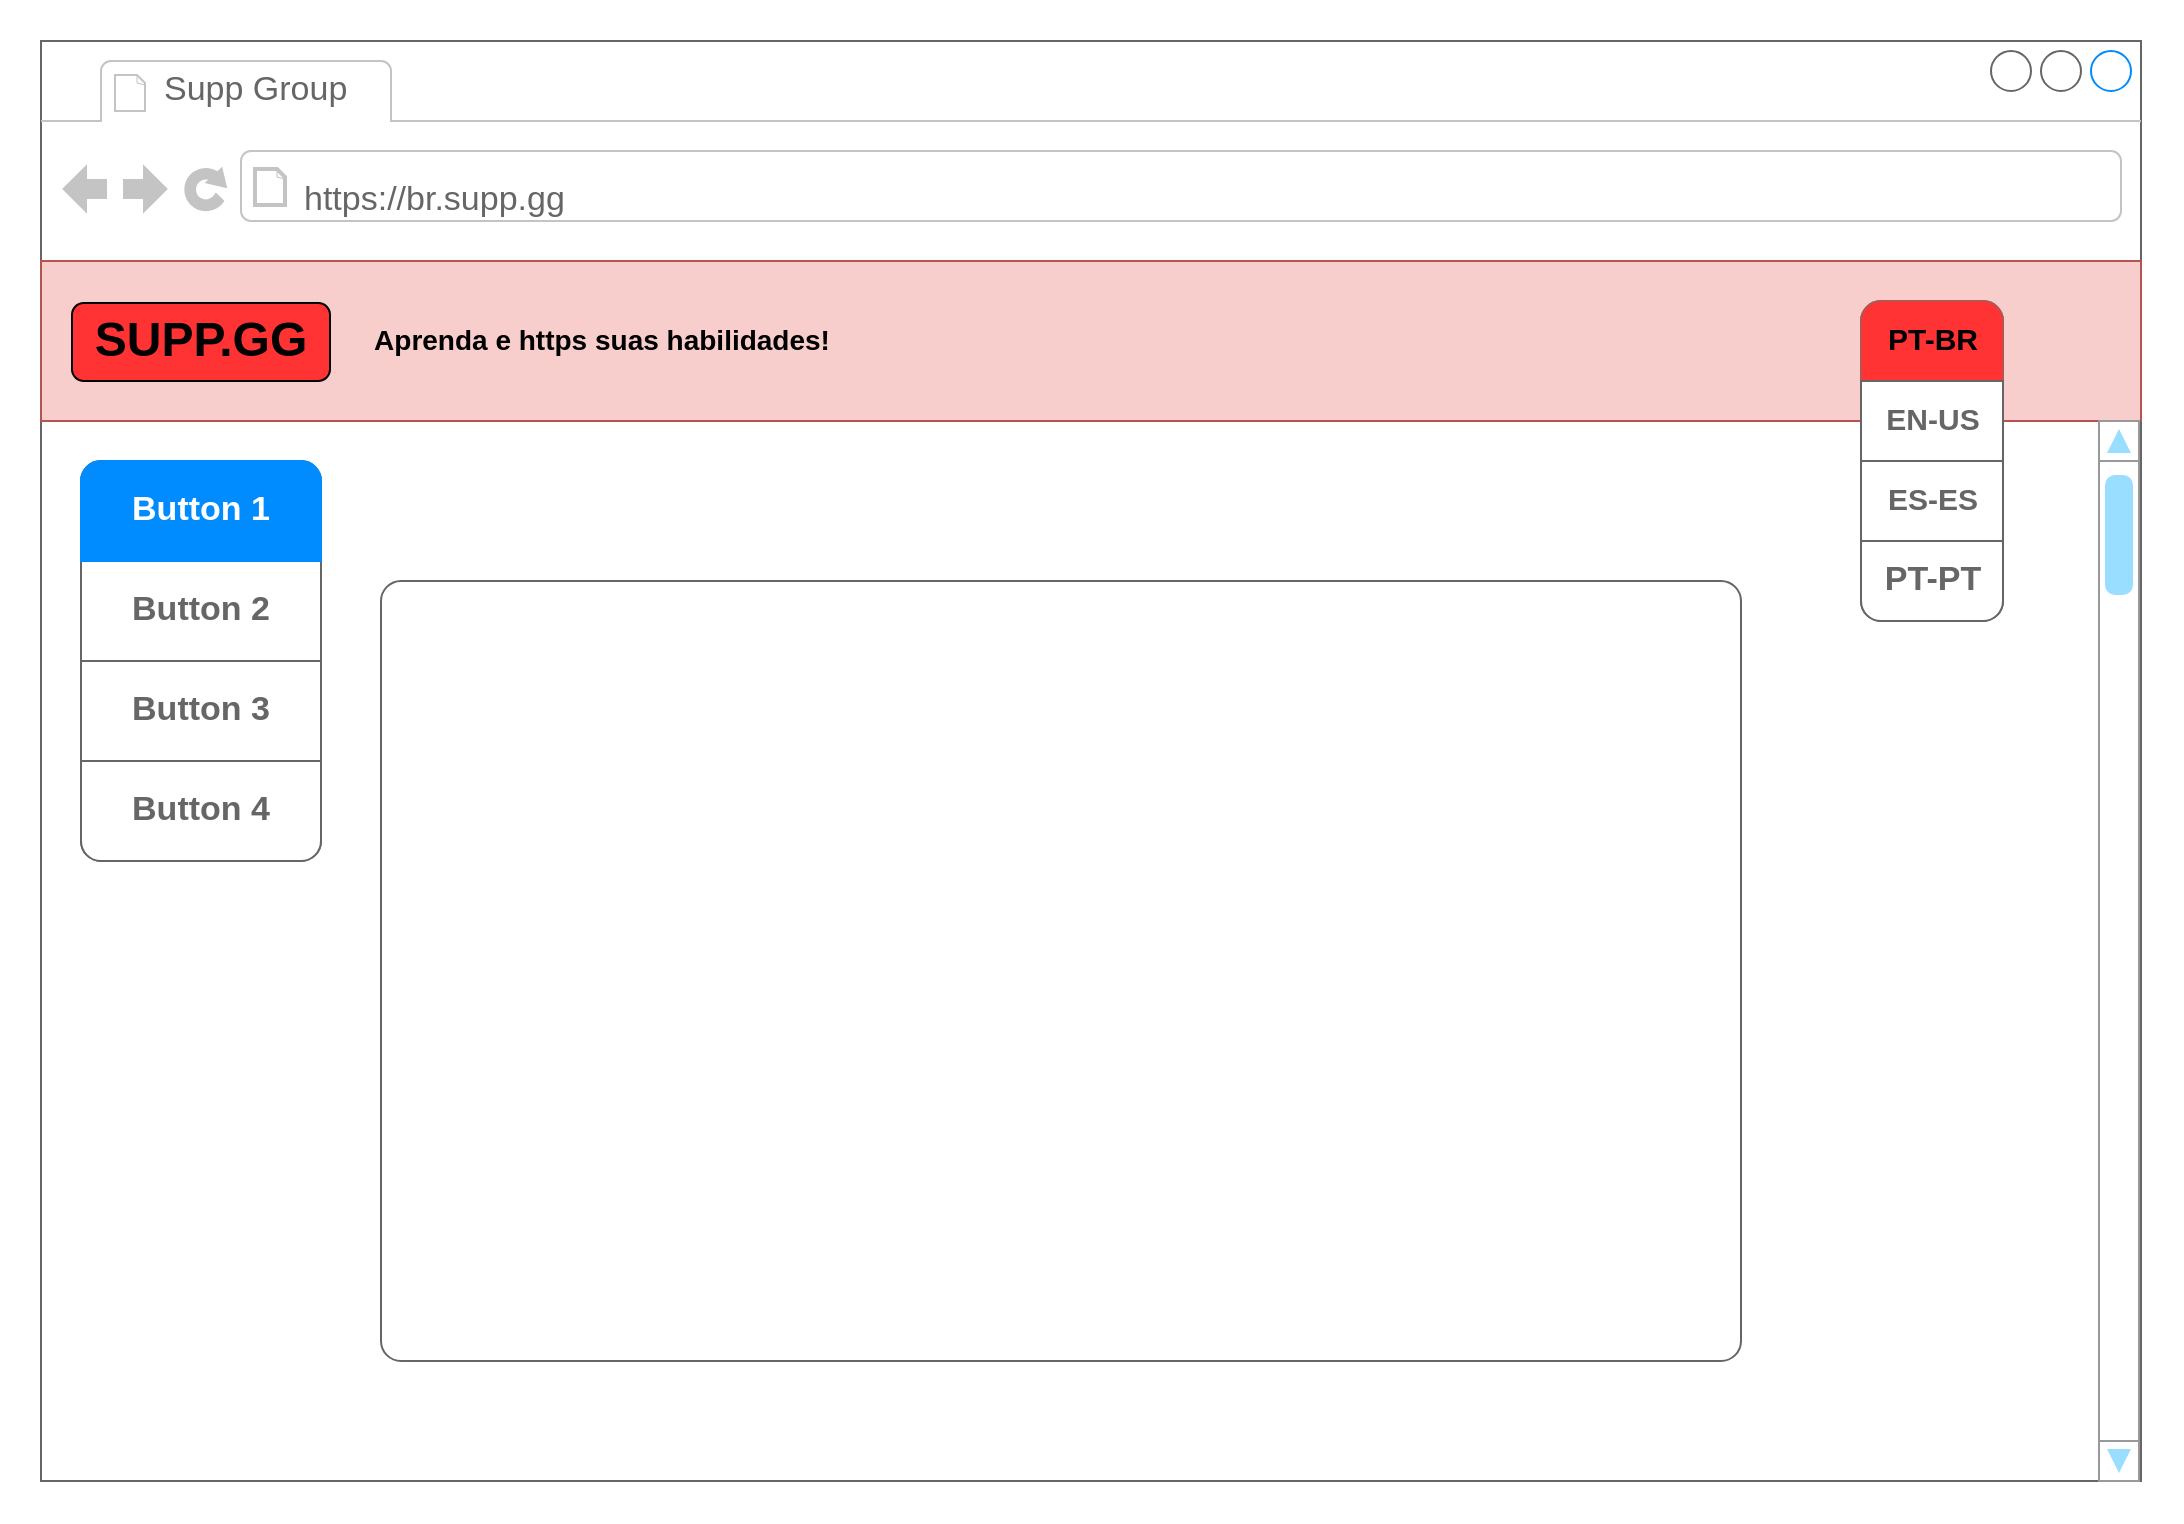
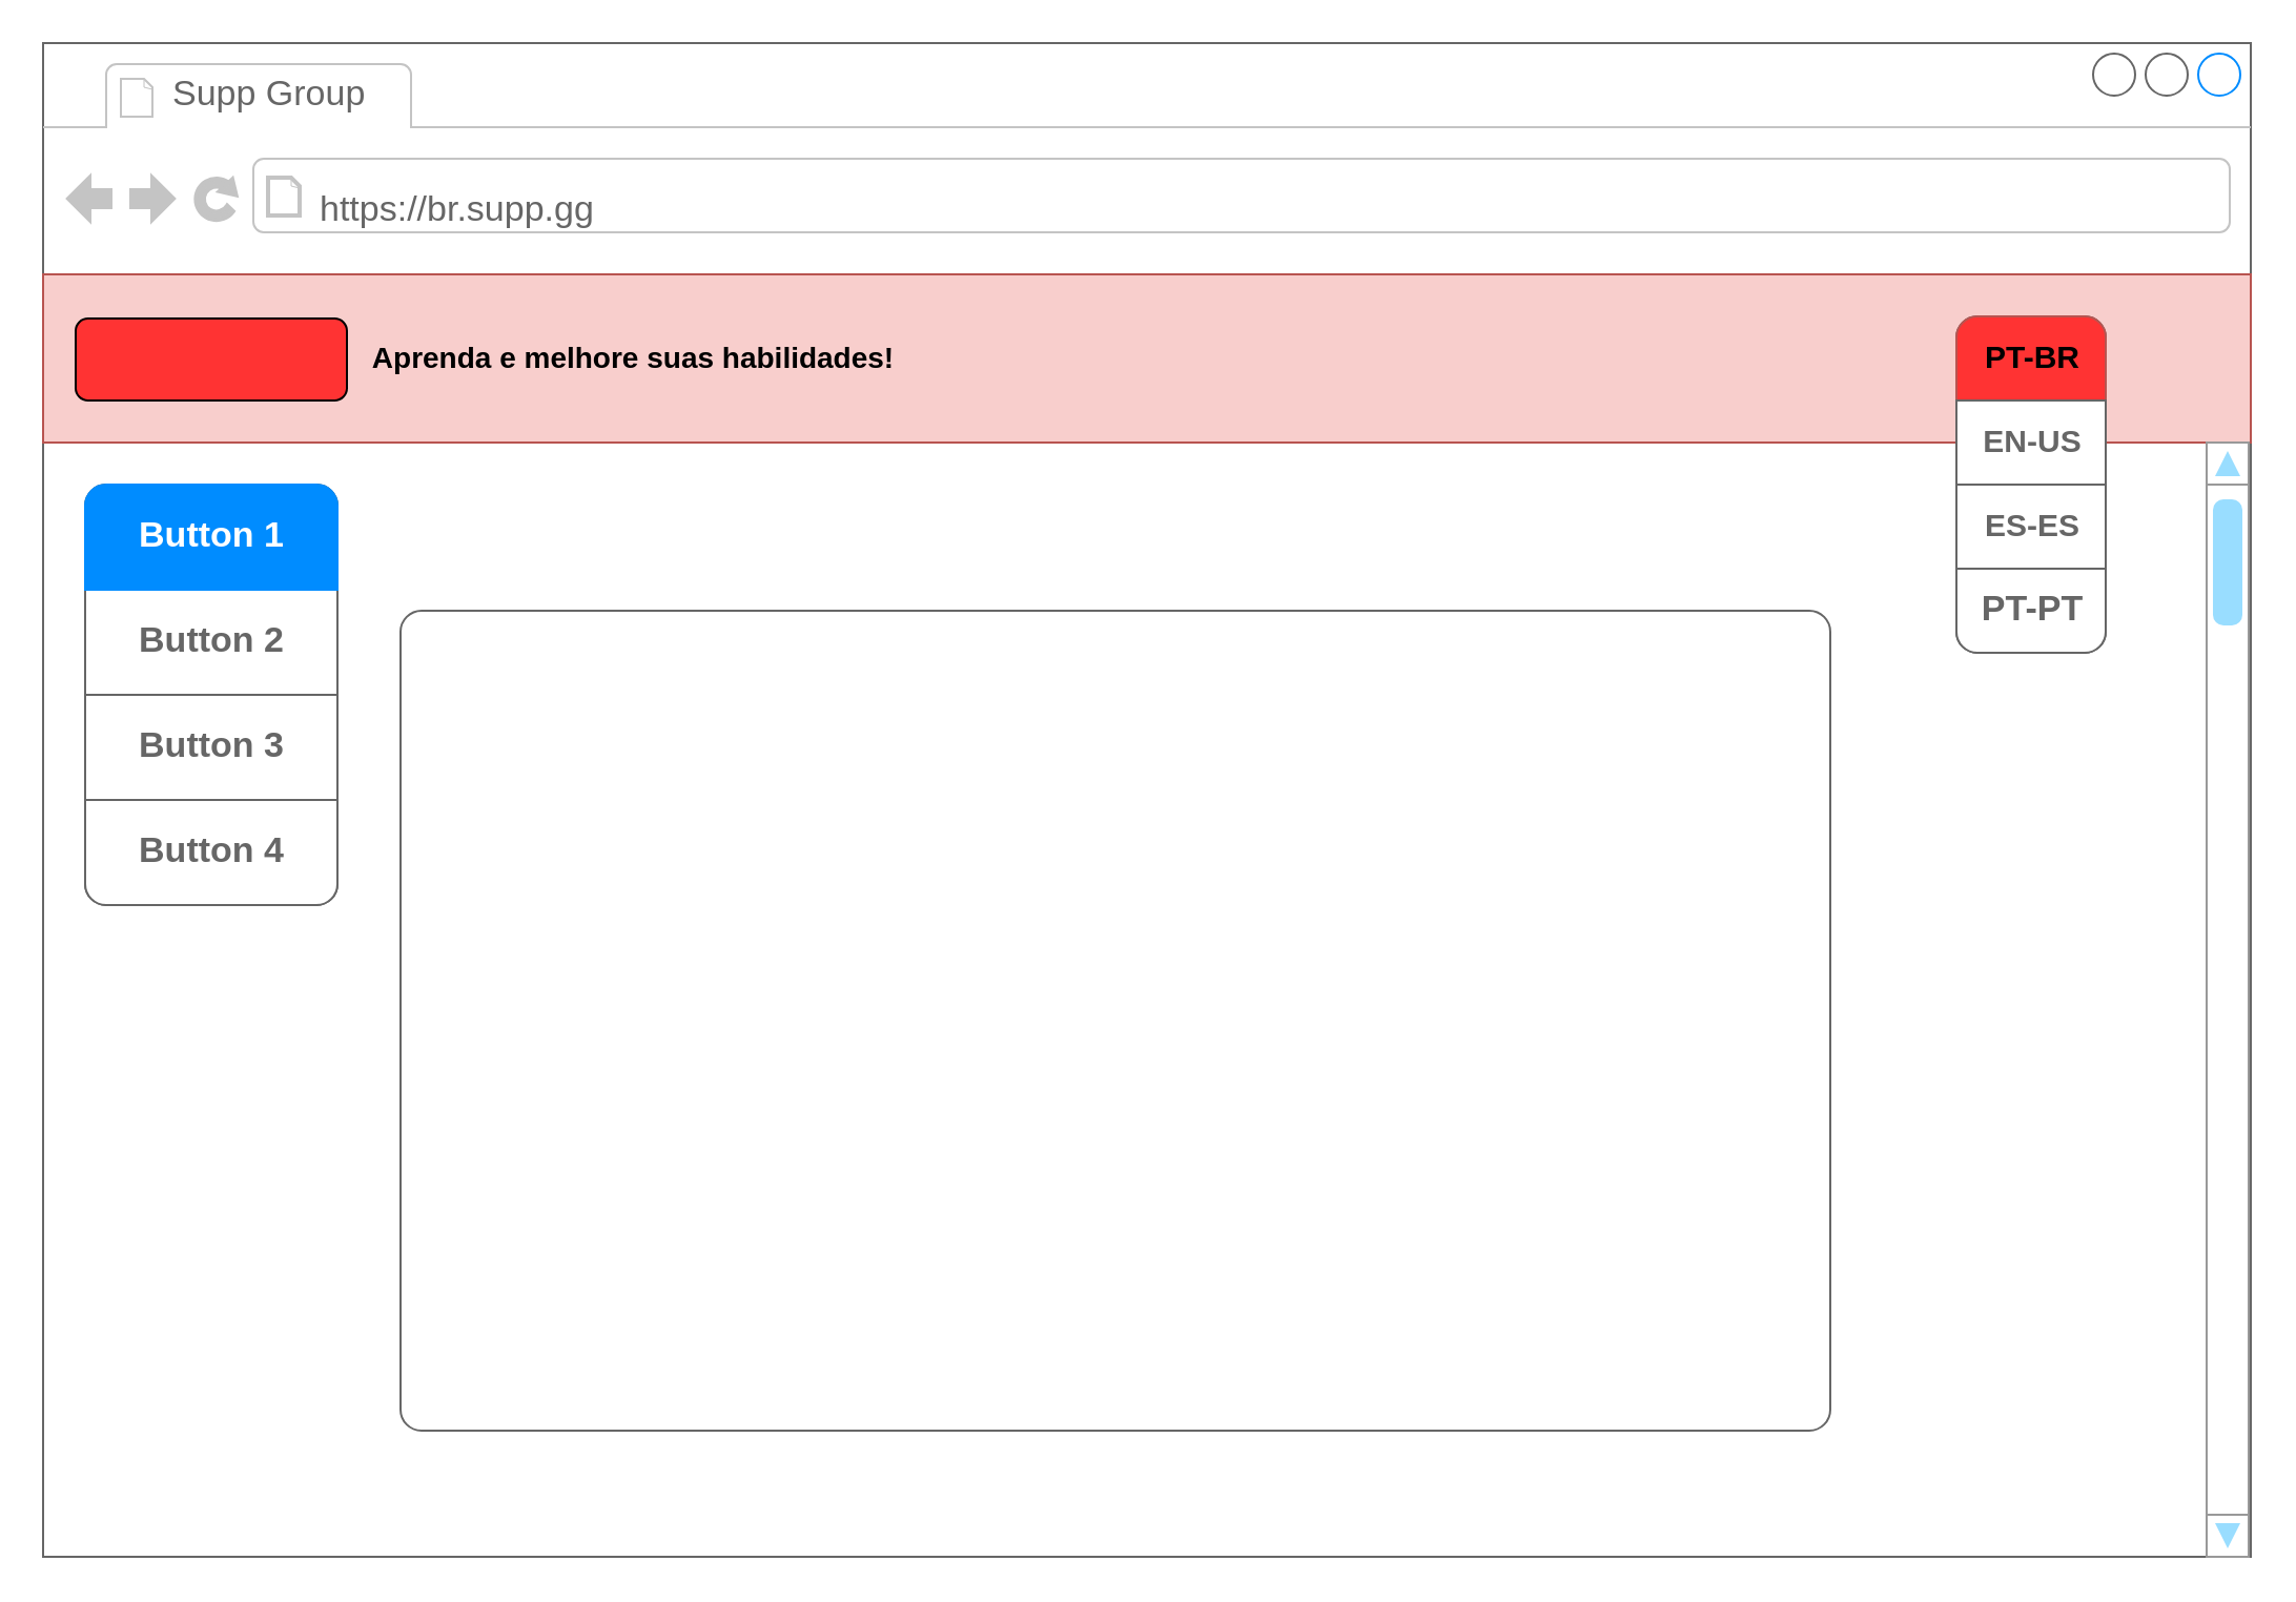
- <mxCell id="15" value="SUPP.GG" style="text;strokeColor=none;fillColor=none;html=1;fontSize=24;fontStyle=1;verticalAlign=middle;align=center;" vertex="1" parent="2"><mxGeometry x="30" y="130" width="100" height="40" as="geometry" /></mxCell>
- <mxCell id="6" value="&lt;font style=&quot;font-size: 14px&quot;&gt;&lt;b&gt;Aprenda e https suas habilidades!&lt;/b&gt;&lt;/font&gt;" style="text;html=1;strokeColor=none;fillColor=none;align=center;verticalAlign=middle;whiteSpace=wrap;overflow=hidden;" vertex="1" parent="2"><mxGeometry x="151" y="135" width="260" height="30" as="geometry" /></mxCell>
+ <mxCell id="6" value="&lt;font style=&quot;font-size: 14px&quot;&gt;&lt;b&gt;Aprenda e melhore suas habilidades!&lt;/b&gt;&lt;/font&gt;" style="text;html=1;strokeColor=none;fillColor=none;align=center;verticalAlign=middle;whiteSpace=wrap;overflow=hidden;" vertex="1" parent="2"><mxGeometry x="151" y="135" width="260" height="30" as="geometry" /></mxCell>
